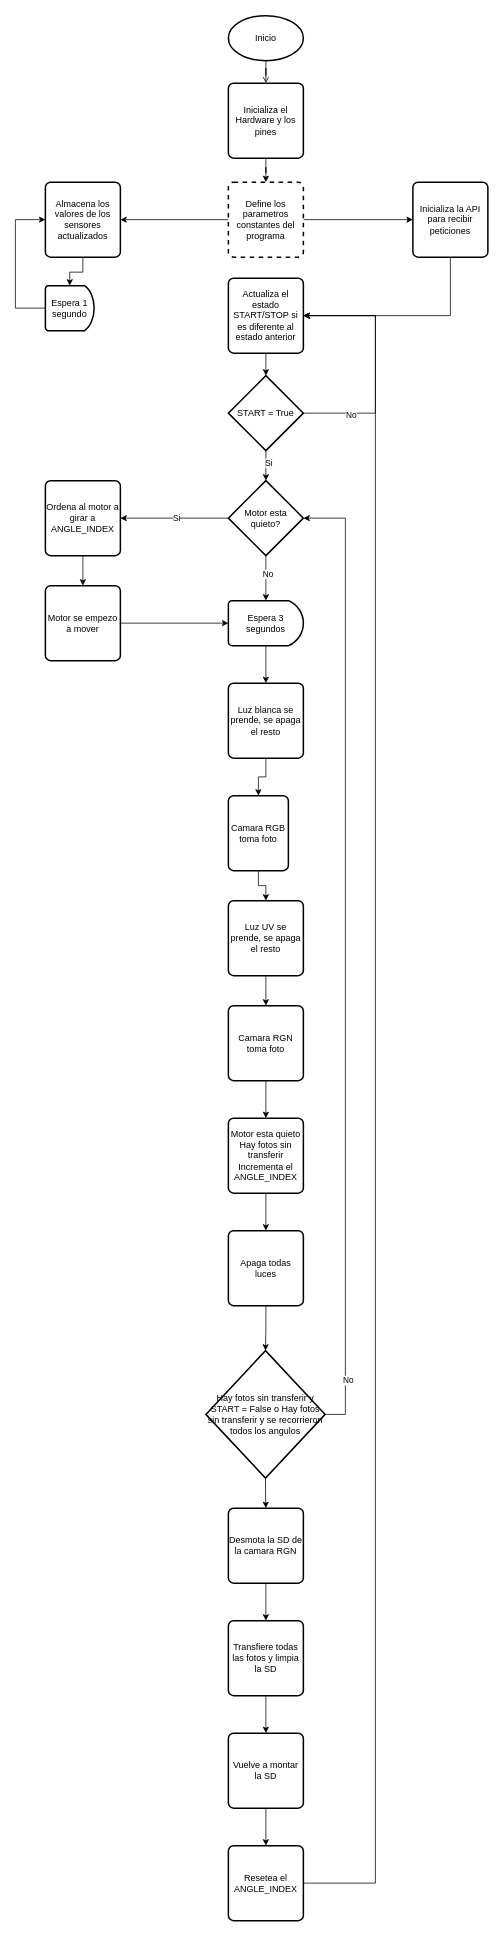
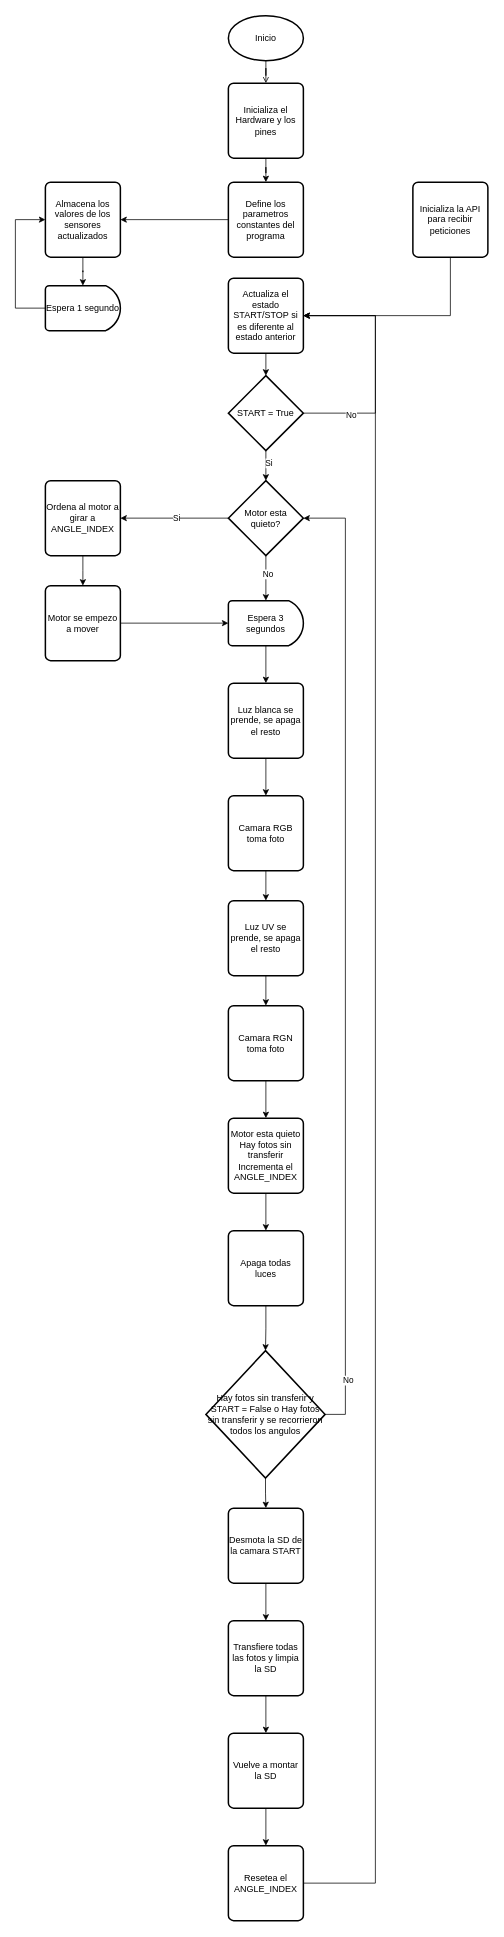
- <mxCell id="8" value="Define los parametros constantes del programa" style="rounded=1;whiteSpace=wrap;html=1;absoluteArcSize=1;arcSize=14;strokeWidth=2;dashed=1;" vertex="1" parent="1"><mxGeometry x="304" y="242" width="100" height="100" as="geometry" /></mxCell>
+ <mxCell id="8" value="Define los parametros constantes del programa" style="rounded=1;whiteSpace=wrap;html=1;absoluteArcSize=1;arcSize=14;strokeWidth=2;" vertex="1" parent="1"><mxGeometry x="304" y="242" width="100" height="100" as="geometry" /></mxCell>
- <mxCell id="7" style="edgeStyle=orthogonalEdgeStyle;rounded=0;orthogonalLoop=1;jettySize=auto;html=1;" edge="1" parent="1" source="8" target="14"><mxGeometry relative="1" as="geometry" /></mxCell>
- <mxCell id="12" value="Espera 1 segundo" style="strokeWidth=2;html=1;shape=mxgraph.flowchart.delay;whiteSpace=wrap;" vertex="1" parent="1"><mxGeometry x="60" y="380" width="65" height="60" as="geometry" /></mxCell>
+ <mxCell id="12" value="Espera 1 segundo" style="strokeWidth=2;html=1;shape=mxgraph.flowchart.delay;whiteSpace=wrap;" vertex="1" parent="1"><mxGeometry x="60" y="380" width="100" height="60" as="geometry" /></mxCell>
- <mxCell id="36" value="Camara RGB toma foto" style="rounded=1;whiteSpace=wrap;html=1;absoluteArcSize=1;arcSize=14;strokeWidth=2;" vertex="1" parent="1"><mxGeometry x="304" y="1060" width="80" height="100" as="geometry" /></mxCell>
+ <mxCell id="36" value="Camara RGB toma foto" style="rounded=1;whiteSpace=wrap;html=1;absoluteArcSize=1;arcSize=14;strokeWidth=2;" vertex="1" parent="1"><mxGeometry x="304" y="1060" width="100" height="100" as="geometry" /></mxCell>
- <mxCell id="50" value="Desmota la SD de la camara RGN" style="rounded=1;whiteSpace=wrap;html=1;absoluteArcSize=1;arcSize=14;strokeWidth=2;" vertex="1" parent="1"><mxGeometry x="304" y="2010" width="100" height="100" as="geometry" /></mxCell>
+ <mxCell id="50" value="Desmota la SD de la camara START" style="rounded=1;whiteSpace=wrap;html=1;absoluteArcSize=1;arcSize=14;strokeWidth=2;" vertex="1" parent="1"><mxGeometry x="304" y="2010" width="100" height="100" as="geometry" /></mxCell>
